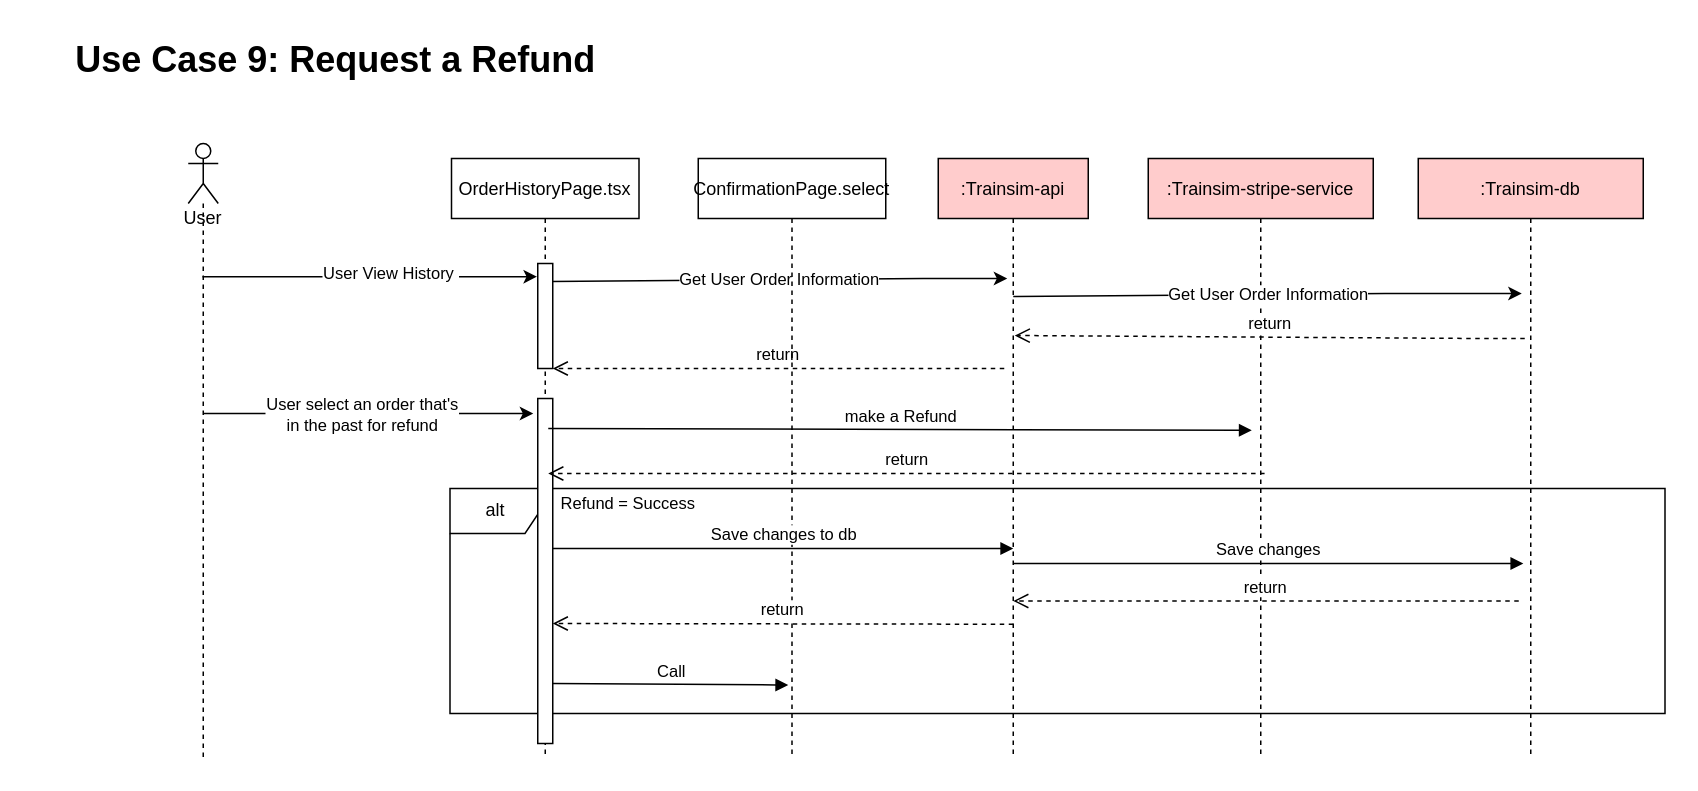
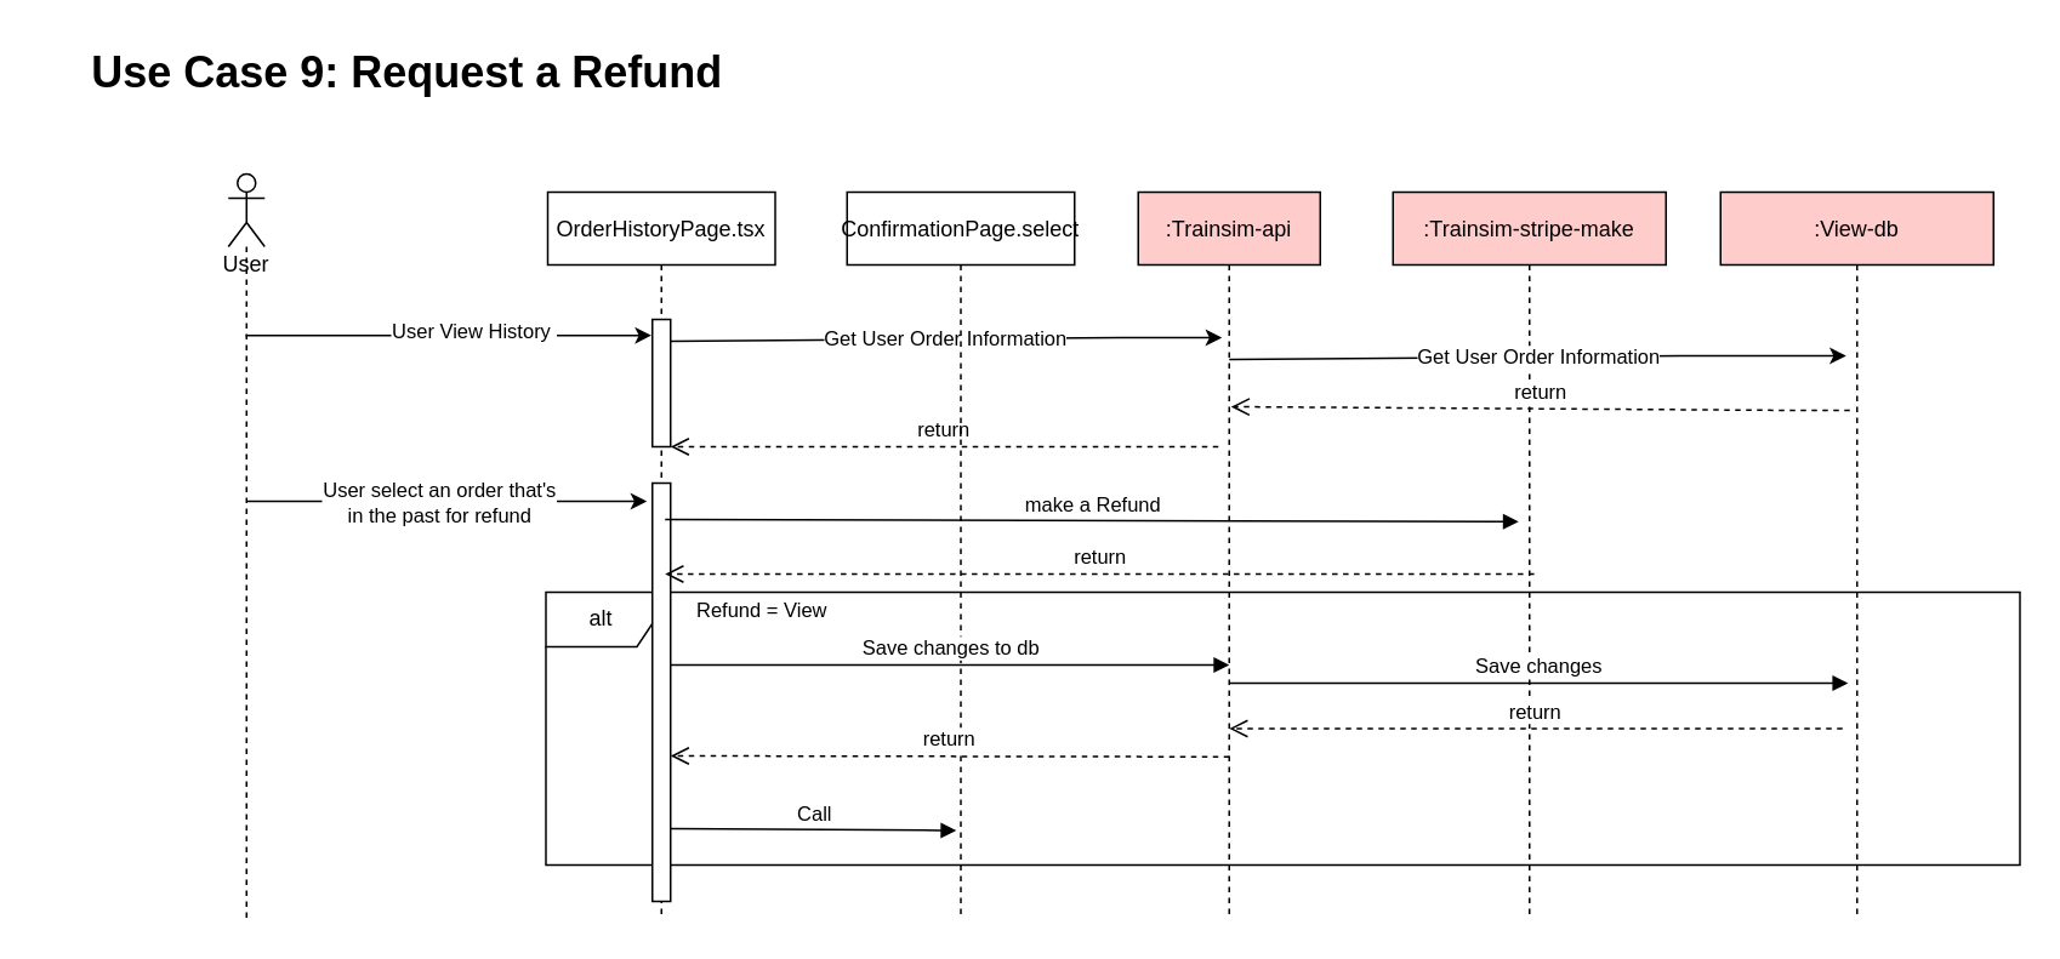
- <mxCell id="9" value=":Trainsim-stripe-service" style="shape=umlLifeline;perimeter=lifelinePerimeter;container=1;collapsible=0;recursiveResize=0;rounded=0;shadow=0;strokeWidth=1;fillColor=#FFCCCC;" parent="1" vertex="1"><mxGeometry x="765" y="105" width="150" height="400" as="geometry" /></mxCell>
+ <mxCell id="9" value=":Trainsim-stripe-make" style="shape=umlLifeline;perimeter=lifelinePerimeter;container=1;collapsible=0;recursiveResize=0;rounded=0;shadow=0;strokeWidth=1;fillColor=#FFCCCC;" parent="1" vertex="1"><mxGeometry x="765" y="105" width="150" height="400" as="geometry" /></mxCell>
- <mxCell id="10" value=":Trainsim-db" style="shape=umlLifeline;perimeter=lifelinePerimeter;container=1;collapsible=0;recursiveResize=0;rounded=0;shadow=0;strokeWidth=1;fillColor=#FFCCCC;" parent="1" vertex="1"><mxGeometry x="945" y="105" width="150" height="400" as="geometry" /></mxCell>
+ <mxCell id="10" value=":View-db" style="shape=umlLifeline;perimeter=lifelinePerimeter;container=1;collapsible=0;recursiveResize=0;rounded=0;shadow=0;strokeWidth=1;fillColor=#FFCCCC;" parent="1" vertex="1"><mxGeometry x="945" y="105" width="150" height="400" as="geometry" /></mxCell>
- <mxCell id="22" value="&lt;font style=&quot;font-size: 11px&quot;&gt;Refund = Success&lt;/font&gt;" style="text;html=1;strokeColor=none;fillColor=none;align=center;verticalAlign=middle;whiteSpace=wrap;rounded=0;" parent="1" vertex="1"><mxGeometry x="355" y="325" width="127" height="20" as="geometry" /></mxCell>
+ <mxCell id="22" value="&lt;font style=&quot;font-size: 11px&quot;&gt;Refund = View&lt;/font&gt;" style="text;html=1;strokeColor=none;fillColor=none;align=center;verticalAlign=middle;whiteSpace=wrap;rounded=0;" parent="1" vertex="1"><mxGeometry x="355" y="325" width="127" height="20" as="geometry" /></mxCell>
